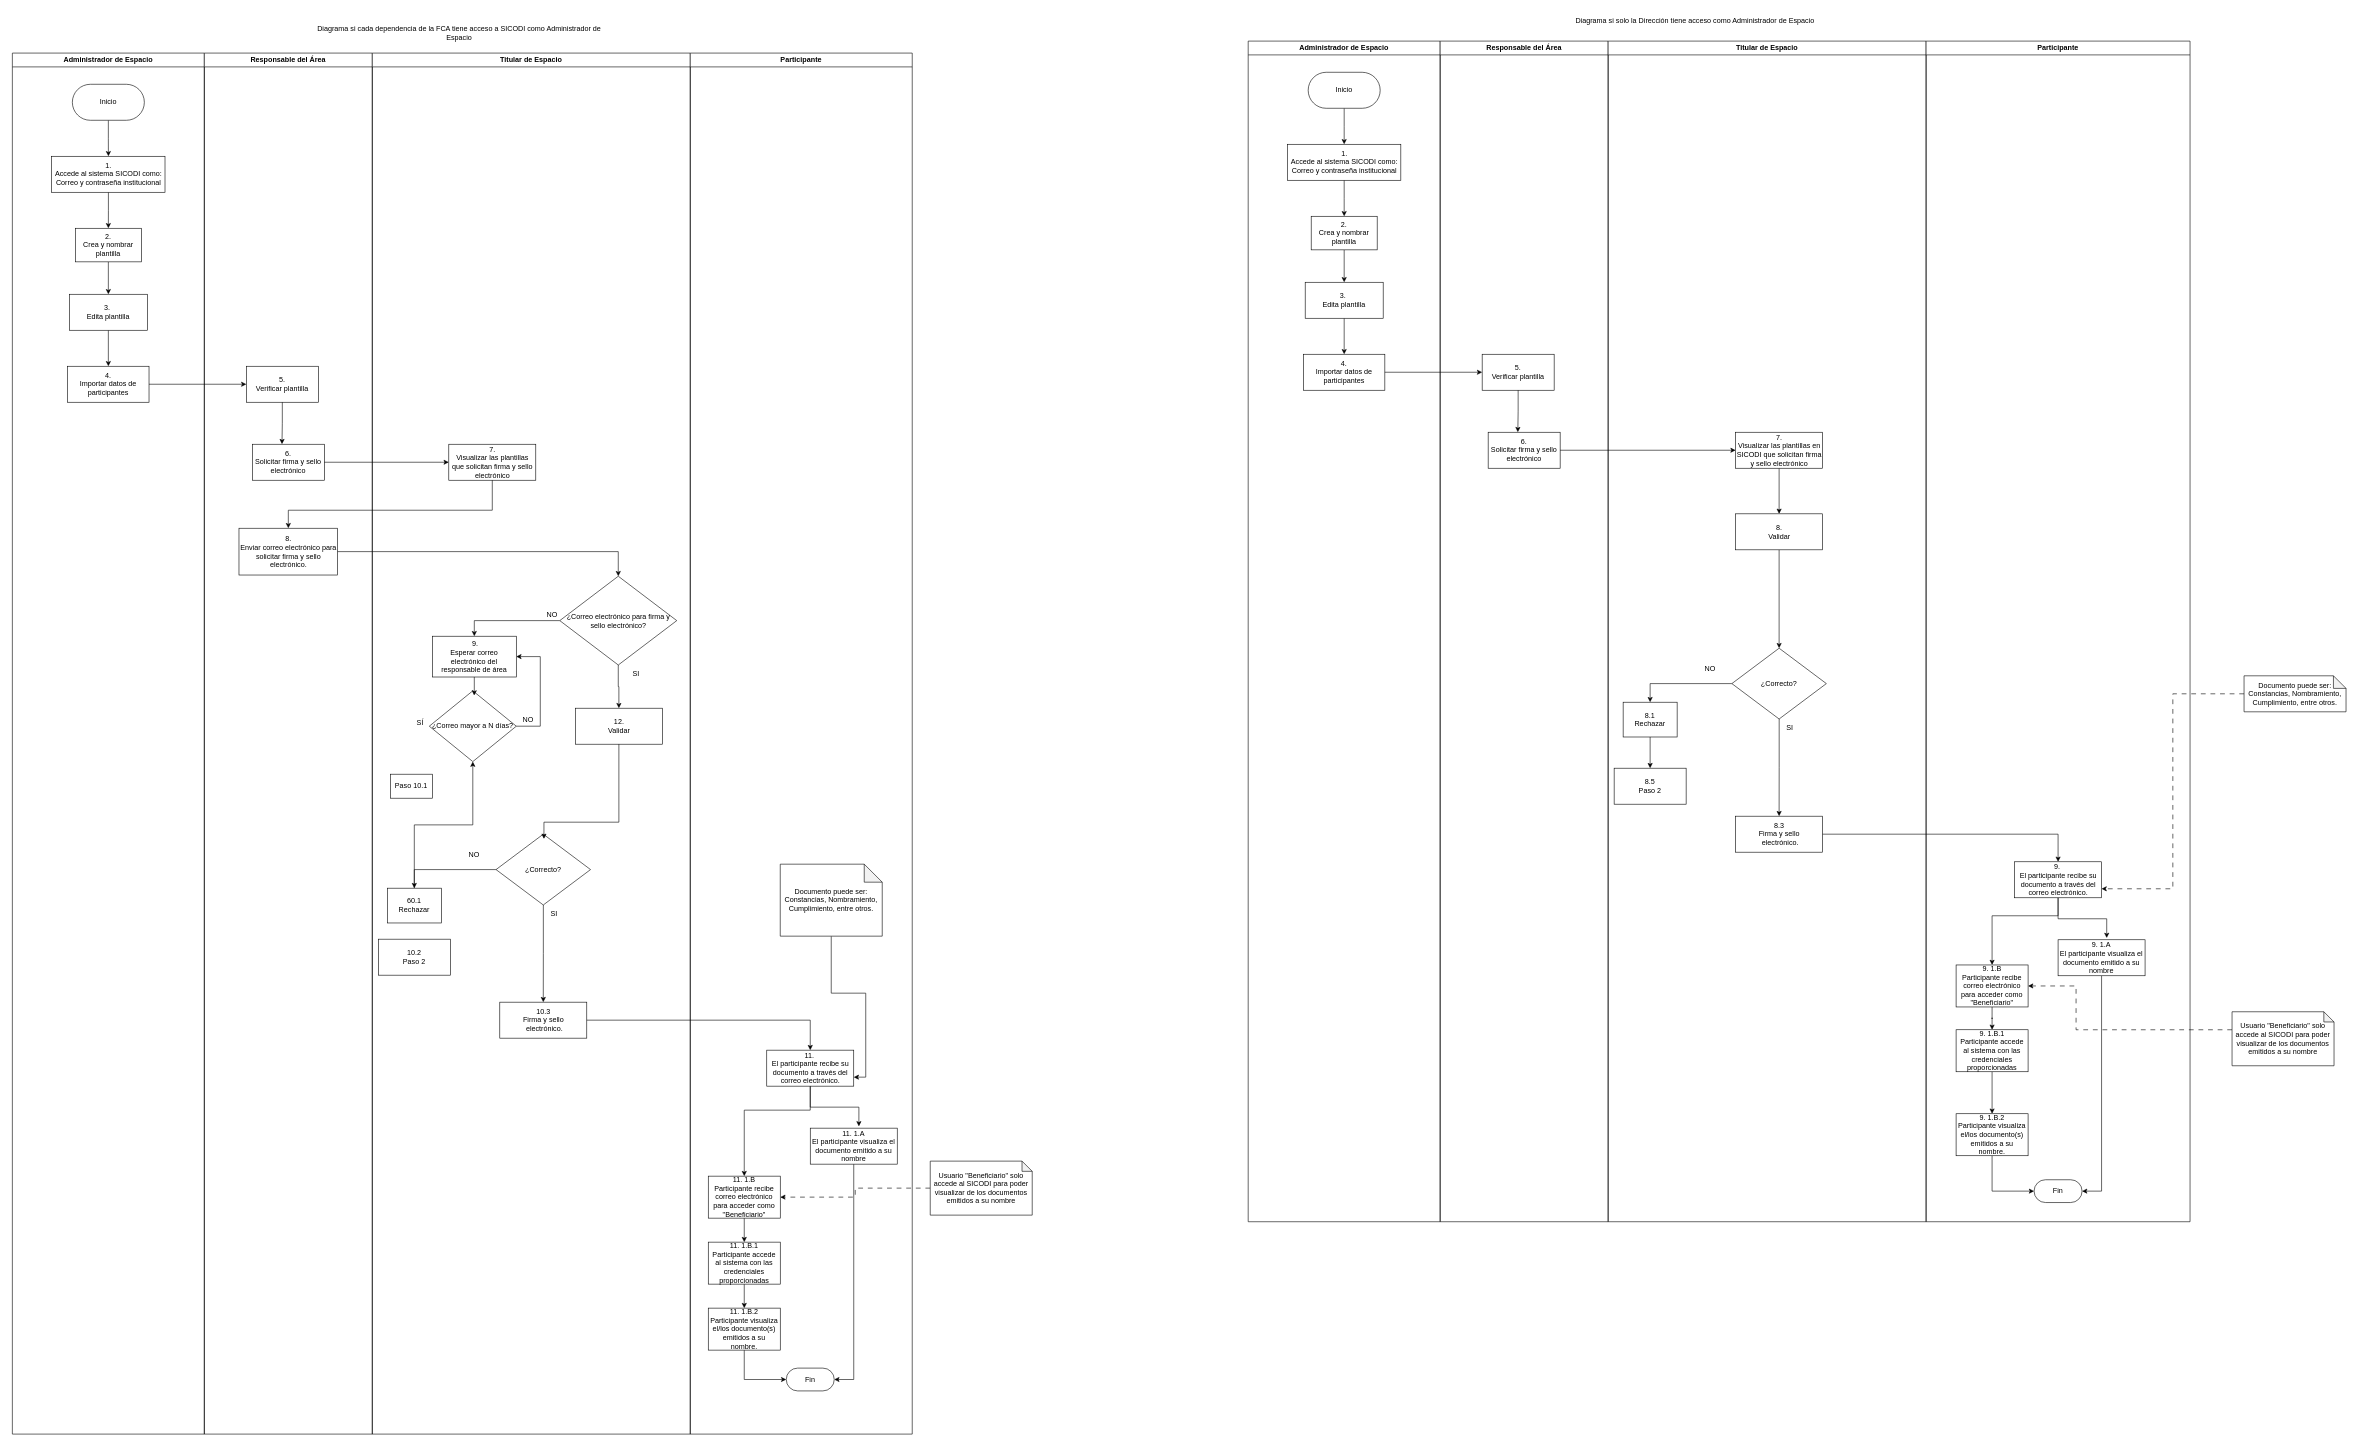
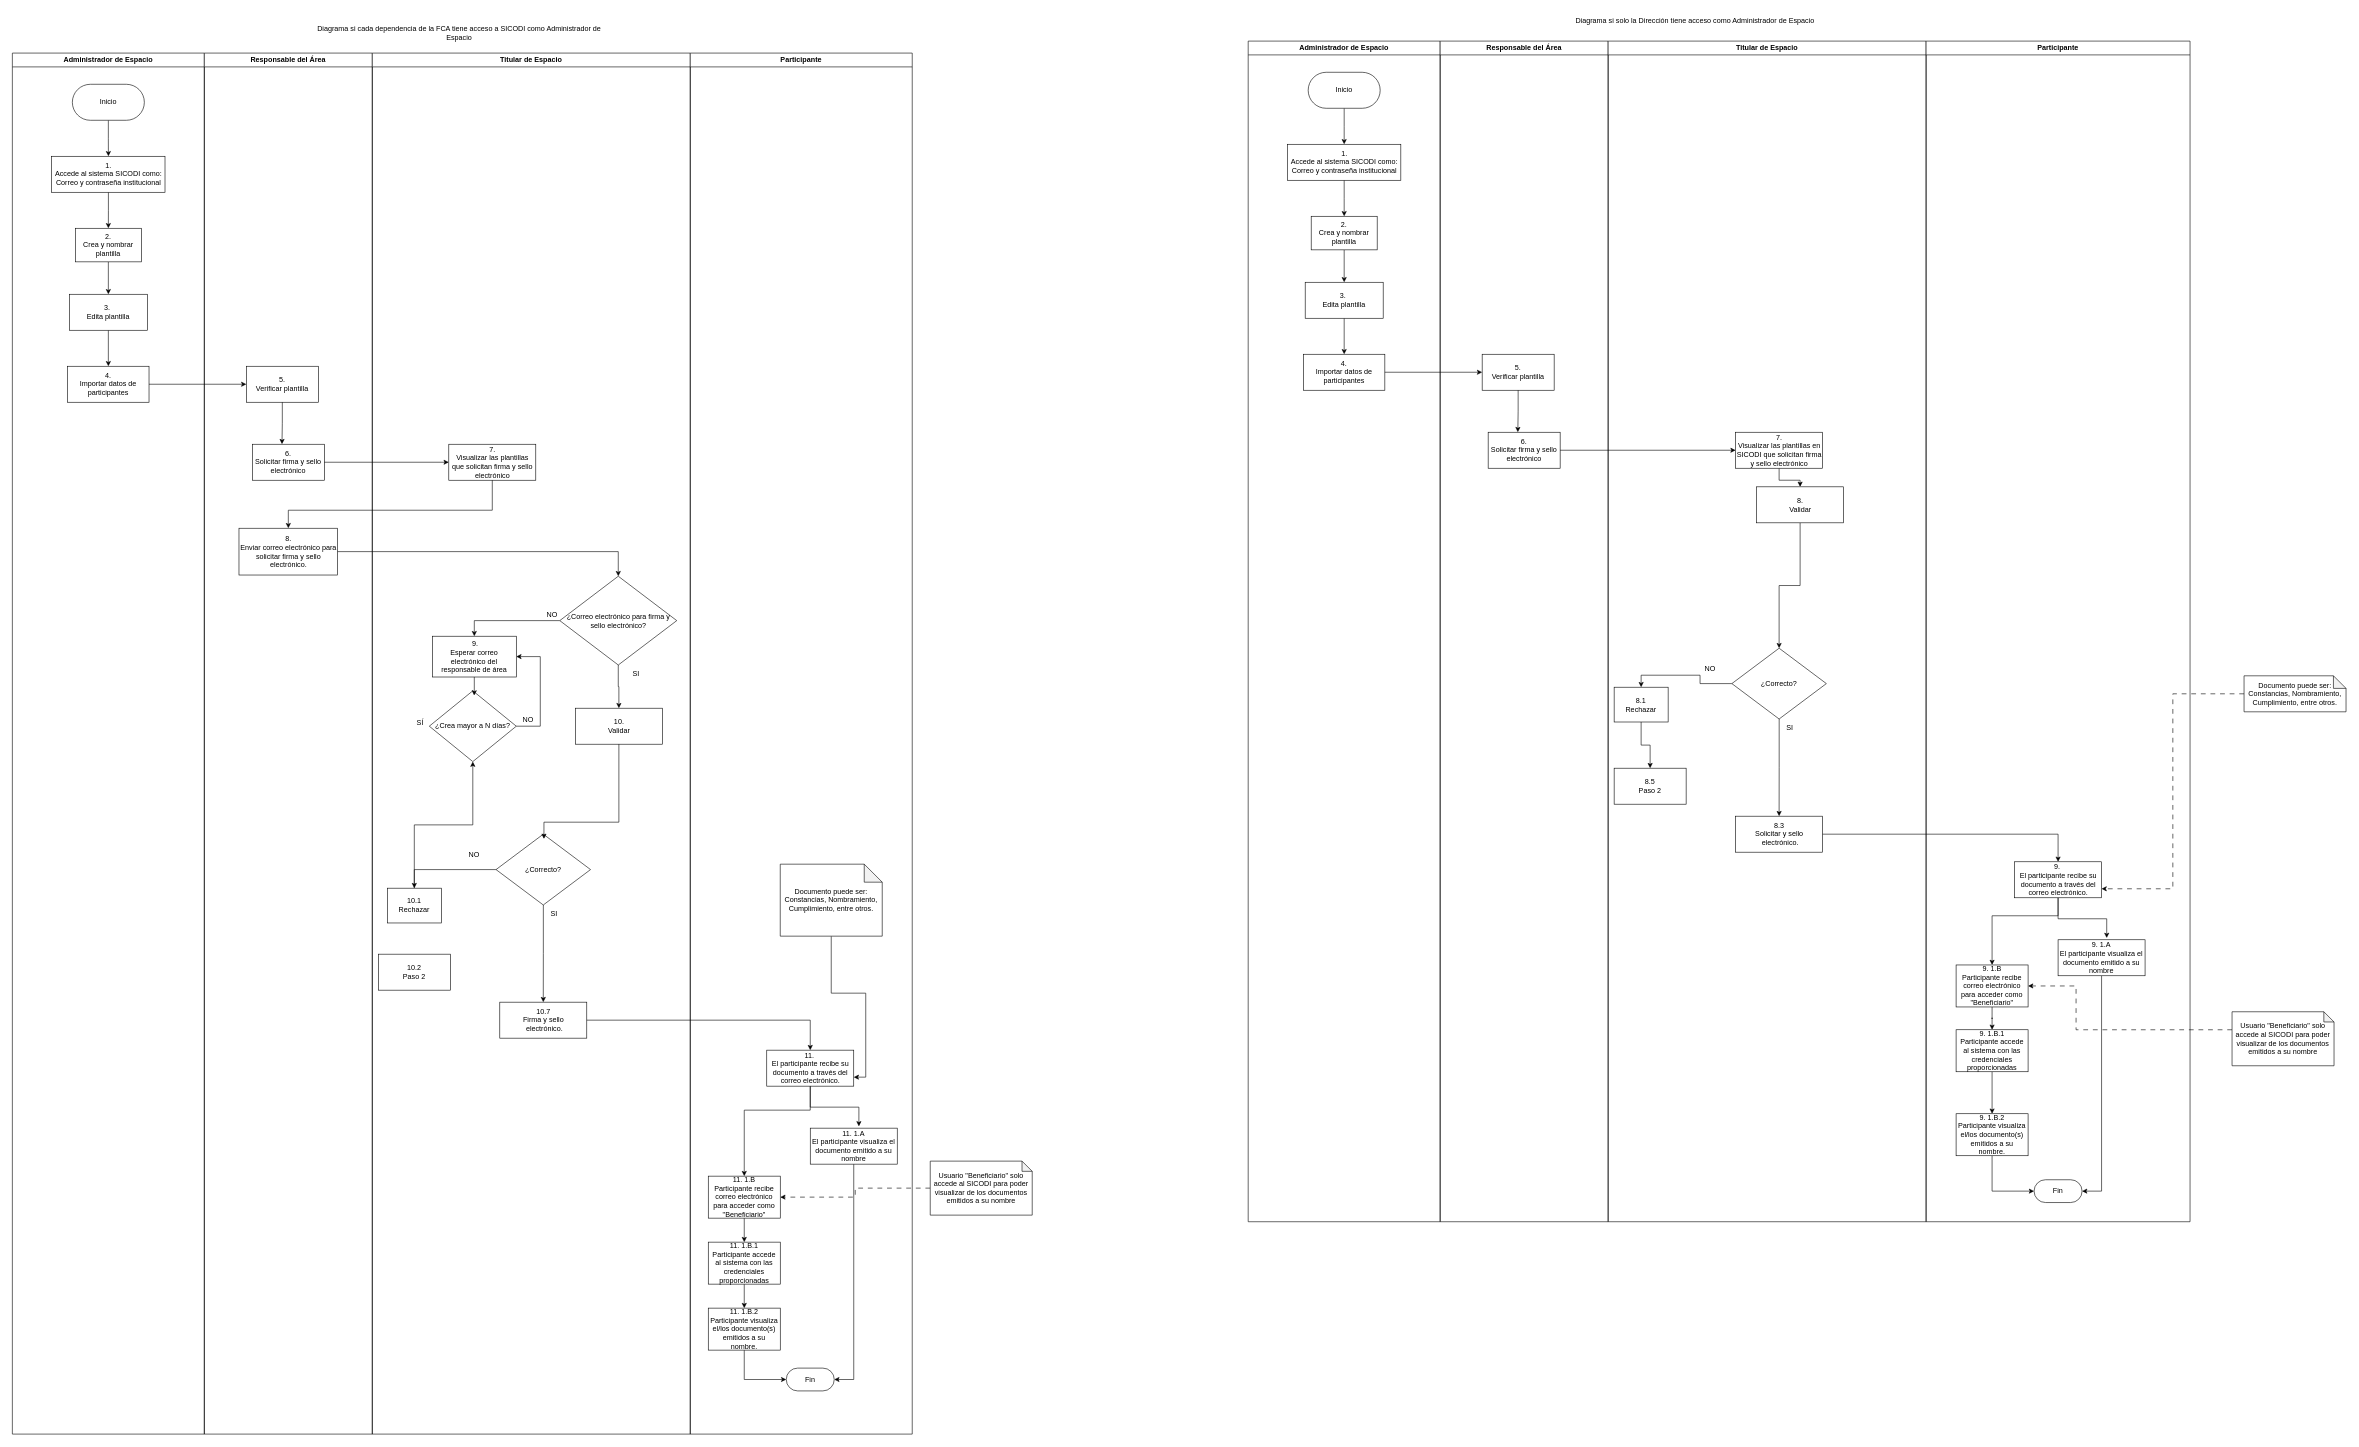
- <mxCell id="81" value="8.&lt;br&gt;&lt;div&gt;Validar&lt;/div&gt;" style="rounded=0;whiteSpace=wrap;html=1;" vertex="1" parent="77"><mxGeometry x="212.5" y="788" width="145" height="60" as="geometry" /></mxCell>
+ <mxCell id="81" value="8.&lt;br&gt;&lt;div&gt;Validar&lt;/div&gt;" style="rounded=0;whiteSpace=wrap;html=1;" vertex="1" parent="77"><mxGeometry x="247.5" y="743" width="145" height="60" as="geometry" /></mxCell>
- <mxCell id="87" value="&lt;div&gt;8.1&lt;br&gt;&lt;/div&gt;&lt;div&gt;Rechazar&lt;/div&gt;" style="rounded=0;whiteSpace=wrap;html=1;" vertex="1" parent="77"><mxGeometry x="25" y="1102" width="90" height="58" as="geometry" /></mxCell>
+ <mxCell id="87" value="&lt;div&gt;8.1&lt;br&gt;&lt;/div&gt;&lt;div&gt;Rechazar&lt;/div&gt;" style="rounded=0;whiteSpace=wrap;html=1;" vertex="1" parent="77"><mxGeometry x="10" y="1077" width="90" height="58" as="geometry" /></mxCell>
- <mxCell id="36" value="¿Correo mayor a N días?" style="rhombus;whiteSpace=wrap;html=1;" vertex="1" parent="17"><mxGeometry x="95" y="1063" width="145" height="118" as="geometry" /></mxCell>
+ <mxCell id="36" value="¿Crea mayor a N días?" style="rhombus;whiteSpace=wrap;html=1;" vertex="1" parent="17"><mxGeometry x="95" y="1063" width="145" height="118" as="geometry" /></mxCell>
- <mxCell id="23" value="12.&lt;br&gt;&lt;div&gt;Validar&lt;/div&gt;" style="rounded=0;whiteSpace=wrap;html=1;" parent="17" vertex="1"><mxGeometry x="338.5" y="1092" width="145" height="60" as="geometry" /></mxCell>
+ <mxCell id="23" value="10.&lt;br&gt;&lt;div&gt;Validar&lt;/div&gt;" style="rounded=0;whiteSpace=wrap;html=1;" parent="17" vertex="1"><mxGeometry x="338.5" y="1092" width="145" height="60" as="geometry" /></mxCell>
- <mxCell id="38" value="Paso 10.1" style="rounded=0;whiteSpace=wrap;html=1;" vertex="1" parent="17"><mxGeometry x="30" y="1202" width="70" height="40" as="geometry" /></mxCell>
- <mxCell id="85" value="&lt;div&gt;8.3&lt;/div&gt;&lt;div&gt;Firma y sello&lt;/div&gt;&amp;nbsp;electrónico." style="rounded=0;whiteSpace=wrap;html=1;" vertex="1" parent="77"><mxGeometry x="212.5" y="1292" width="145" height="60" as="geometry" /></mxCell>
+ <mxCell id="85" value="&lt;div&gt;8.3&lt;/div&gt;&lt;div&gt;Solicitar y sello&lt;/div&gt;&amp;nbsp;electrónico." style="rounded=0;whiteSpace=wrap;html=1;" vertex="1" parent="77"><mxGeometry x="212.5" y="1292" width="145" height="60" as="geometry" /></mxCell>
- <mxCell id="29" value="&lt;div&gt;60.1&lt;br&gt;&lt;/div&gt;&lt;div&gt;Rechazar&lt;/div&gt;" style="rounded=0;whiteSpace=wrap;html=1;" parent="17" vertex="1"><mxGeometry x="25" y="1392" width="90" height="58" as="geometry" /></mxCell>
+ <mxCell id="29" value="&lt;div&gt;10.1&lt;br&gt;&lt;/div&gt;&lt;div&gt;Rechazar&lt;/div&gt;" style="rounded=0;whiteSpace=wrap;html=1;" parent="17" vertex="1"><mxGeometry x="25" y="1392" width="90" height="58" as="geometry" /></mxCell>
- <mxCell id="30" value="10.2&lt;br&gt;&lt;div&gt;Paso 2&lt;/div&gt;" style="rounded=0;whiteSpace=wrap;html=1;" parent="17" vertex="1"><mxGeometry x="10" y="1477" width="120" height="60" as="geometry" /></mxCell>
+ <mxCell id="30" value="10.2&lt;br&gt;&lt;div&gt;Paso 2&lt;/div&gt;" style="rounded=0;whiteSpace=wrap;html=1;" parent="17" vertex="1"><mxGeometry x="10" y="1502" width="120" height="60" as="geometry" /></mxCell>
- <mxCell id="27" value="&lt;div&gt;10.3&lt;/div&gt;&lt;div&gt;Firma y sello&lt;/div&gt;&amp;nbsp;electrónico." style="rounded=0;whiteSpace=wrap;html=1;" parent="17" vertex="1"><mxGeometry x="212.5" y="1582" width="145" height="60" as="geometry" /></mxCell>
+ <mxCell id="27" value="&lt;div&gt;10.7&lt;/div&gt;&lt;div&gt;Firma y sello&lt;/div&gt;&amp;nbsp;electrónico." style="rounded=0;whiteSpace=wrap;html=1;" parent="17" vertex="1"><mxGeometry x="212.5" y="1582" width="145" height="60" as="geometry" /></mxCell>
